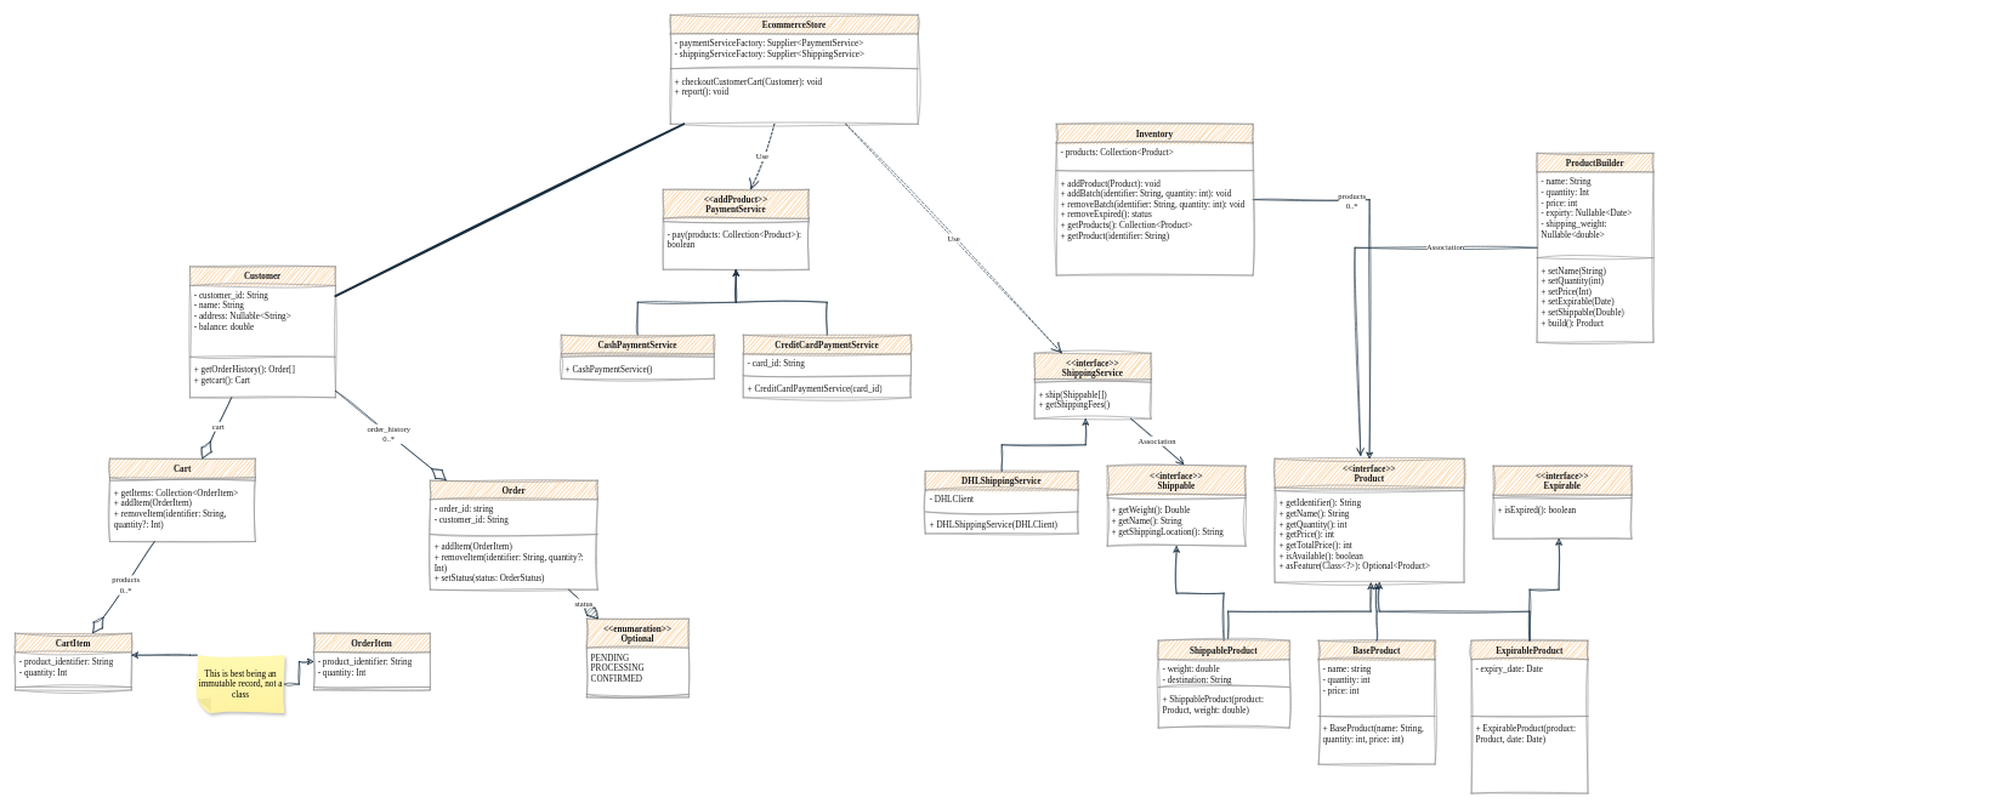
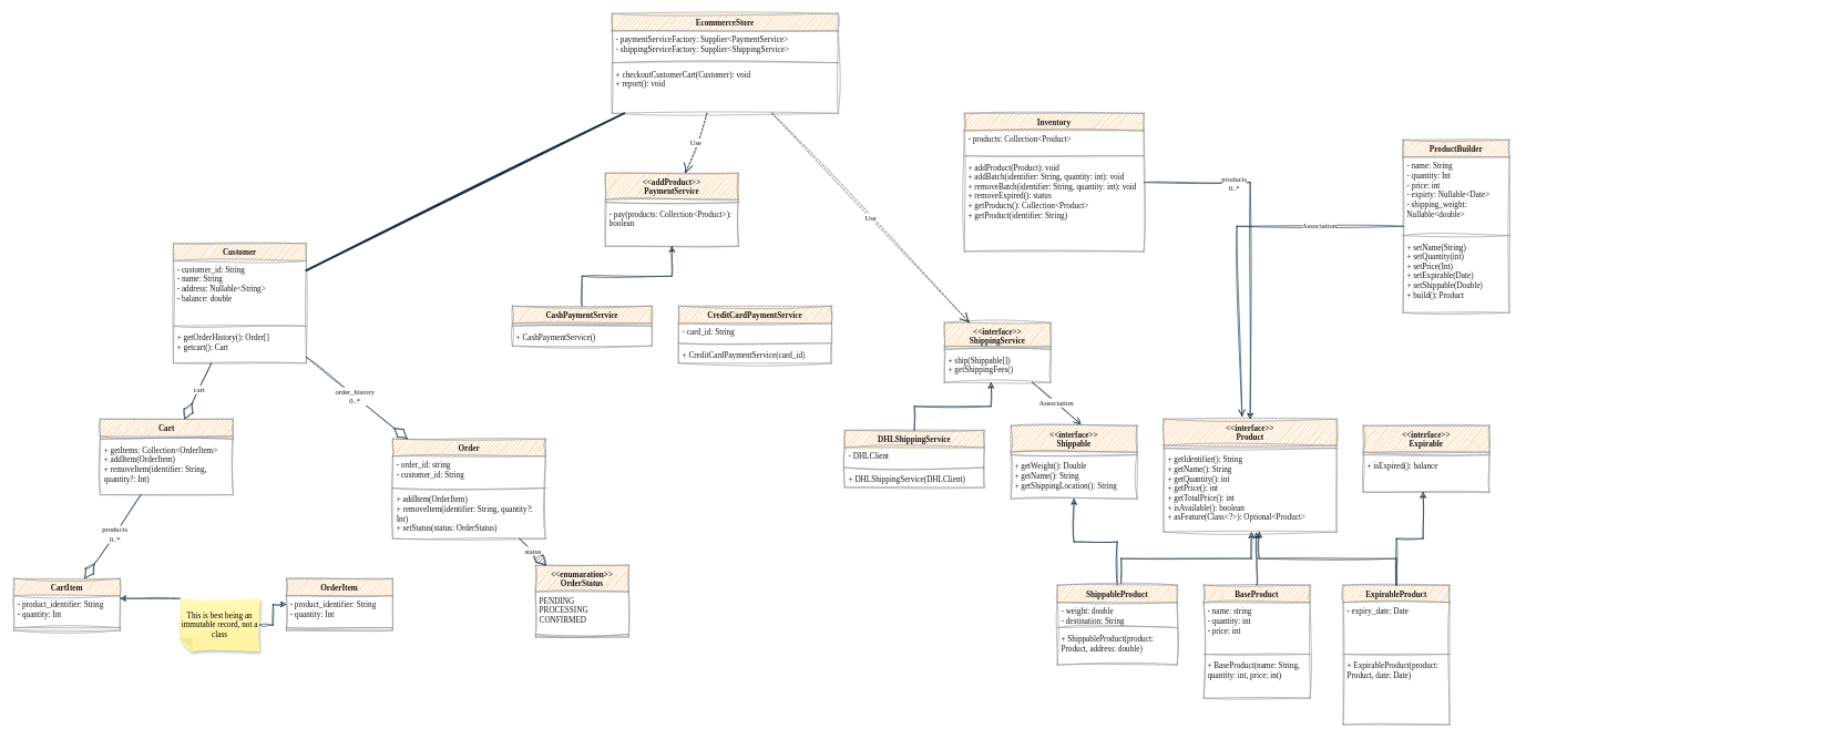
- <mxCell id="55" style="edgeStyle=orthogonalEdgeStyle;rounded=0;sketch=1;hachureGap=4;jiggle=2;curveFitting=1;orthogonalLoop=1;jettySize=auto;html=1;exitX=0.5;exitY=0;exitDx=0;exitDy=0;strokeColor=#182E3E;fontFamily=Architects Daughter;fontSource=https%3A%2F%2Ffonts.googleapis.com%2Fcss%3Ffamily%3DArchitects%2BDaughter;fontColor=#1A1A1A;" edge="1" parent="1" source="56" target="48"><mxGeometry relative="1" as="geometry" /></mxCell>
- <mxCell id="29" value="&lt;div&gt;+ isExpired(): boolean&lt;/div&gt;" style="text;strokeColor=none;fillColor=none;align=left;verticalAlign=top;spacingLeft=4;spacingRight=4;overflow=hidden;rotatable=0;points=[[0,0.5],[1,0.5]];portConstraint=eastwest;whiteSpace=wrap;html=1;fontFamily=Architects Daughter;fontSource=https%3A%2F%2Ffonts.googleapis.com%2Fcss%3Ffamily%3DArchitects%2BDaughter;labelBackgroundColor=none;fontColor=#1A1A1A;" vertex="1" parent="27"><mxGeometry y="48" width="190" height="52" as="geometry" /></mxCell>
+ <mxCell id="29" value="&lt;div&gt;+ isExpired(): balance&lt;/div&gt;" style="text;strokeColor=none;fillColor=none;align=left;verticalAlign=top;spacingLeft=4;spacingRight=4;overflow=hidden;rotatable=0;points=[[0,0.5],[1,0.5]];portConstraint=eastwest;whiteSpace=wrap;html=1;fontFamily=Architects Daughter;fontSource=https%3A%2F%2Ffonts.googleapis.com%2Fcss%3Ffamily%3DArchitects%2BDaughter;labelBackgroundColor=none;fontColor=#1A1A1A;" vertex="1" parent="27"><mxGeometry y="48" width="190" height="52" as="geometry" /></mxCell>
- <mxCell id="82" value="&amp;lt;&amp;lt;enumaration&amp;gt;&amp;gt;&lt;div&gt;Optional&lt;/div&gt;" style="swimlane;fontStyle=1;align=center;verticalAlign=top;childLayout=stackLayout;horizontal=1;startSize=40;horizontalStack=0;resizeParent=1;resizeParentMax=0;resizeLast=0;collapsible=1;marginBottom=0;whiteSpace=wrap;html=1;sketch=1;hachureGap=4;jiggle=2;curveFitting=1;strokeColor=#909090;fontFamily=Architects Daughter;fontSource=https%3A%2F%2Ffonts.googleapis.com%2Fcss%3Ffamily%3DArchitects%2BDaughter;fontColor=#1A1A1A;fillColor=#F5AB50;" vertex="1" parent="1"><mxGeometry x="805" y="850" width="140" height="108" as="geometry" /></mxCell>
+ <mxCell id="82" value="&amp;lt;&amp;lt;enumaration&amp;gt;&amp;gt;&lt;div&gt;OrderStatus&lt;/div&gt;" style="swimlane;fontStyle=1;align=center;verticalAlign=top;childLayout=stackLayout;horizontal=1;startSize=40;horizontalStack=0;resizeParent=1;resizeParentMax=0;resizeLast=0;collapsible=1;marginBottom=0;whiteSpace=wrap;html=1;sketch=1;hachureGap=4;jiggle=2;curveFitting=1;strokeColor=#909090;fontFamily=Architects Daughter;fontSource=https%3A%2F%2Ffonts.googleapis.com%2Fcss%3Ffamily%3DArchitects%2BDaughter;fontColor=#1A1A1A;fillColor=#F5AB50;" vertex="1" parent="1"><mxGeometry x="805" y="850" width="140" height="108" as="geometry" /></mxCell>
- <mxCell id="19" value="&lt;div&gt;+ ShippableProduct(product: Product, weight: double)&lt;/div&gt;" style="text;strokeColor=none;fillColor=none;align=left;verticalAlign=top;spacingLeft=4;spacingRight=4;overflow=hidden;rotatable=0;points=[[0,0.5],[1,0.5]];portConstraint=eastwest;whiteSpace=wrap;html=1;fontFamily=Architects Daughter;fontSource=https%3A%2F%2Ffonts.googleapis.com%2Fcss%3Ffamily%3DArchitects%2BDaughter;labelBackgroundColor=none;fontColor=#1A1A1A;" vertex="1" parent="16"><mxGeometry y="68" width="180" height="52" as="geometry" /></mxCell>
+ <mxCell id="19" value="&lt;div&gt;+ ShippableProduct(product: Product, address: double)&lt;/div&gt;" style="text;strokeColor=none;fillColor=none;align=left;verticalAlign=top;spacingLeft=4;spacingRight=4;overflow=hidden;rotatable=0;points=[[0,0.5],[1,0.5]];portConstraint=eastwest;whiteSpace=wrap;html=1;fontFamily=Architects Daughter;fontSource=https%3A%2F%2Ffonts.googleapis.com%2Fcss%3Ffamily%3DArchitects%2BDaughter;labelBackgroundColor=none;fontColor=#1A1A1A;" vertex="1" parent="16"><mxGeometry y="68" width="180" height="52" as="geometry" /></mxCell>
